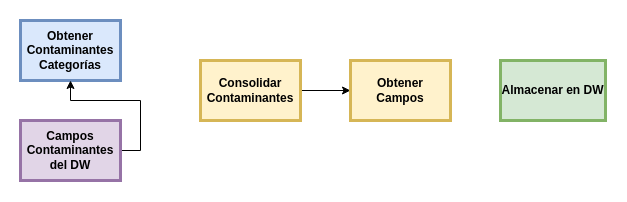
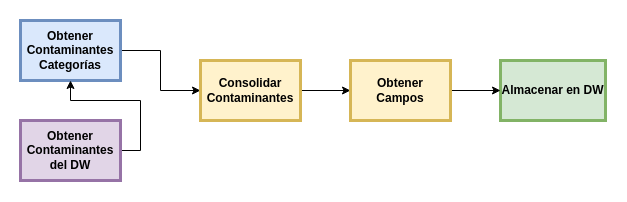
+ <mxCell id="3" style="edgeStyle=orthogonalEdgeStyle;rounded=0;orthogonalLoop=1;jettySize=auto;html=1;exitX=1;exitY=0.5;exitDx=0;exitDy=0;entryX=0;entryY=0.5;entryDx=0;entryDy=0;" parent="1" source="4" target="6" edge="1"><mxGeometry relative="1" as="geometry" /></mxCell>
+ <mxCell id="9" style="edgeStyle=orthogonalEdgeStyle;rounded=0;orthogonalLoop=1;jettySize=auto;html=1;exitX=1;exitY=0.5;exitDx=0;exitDy=0;entryX=0;entryY=0.5;entryDx=0;entryDy=0;" edge="1" parent="1" source="10" target="2"><mxGeometry relative="1" as="geometry" /></mxCell>
- <mxCell id="8" value="Campos&#10;Contaminantes&#10;del DW" style="whiteSpace=wrap;align=center;verticalAlign=middle;fontStyle=1;strokeWidth=3;fillColor=#e1d5e7;strokeColor=#9673a6;" vertex="1" parent="1"><mxGeometry x="20" y="120" width="100" height="60" as="geometry" /></mxCell>
+ <mxCell id="8" value="Obtener&#10;Contaminantes&#10;del DW" style="whiteSpace=wrap;align=center;verticalAlign=middle;fontStyle=1;strokeWidth=3;fillColor=#e1d5e7;strokeColor=#9673a6;" vertex="1" parent="1"><mxGeometry x="20" y="120" width="100" height="60" as="geometry" /></mxCell>
